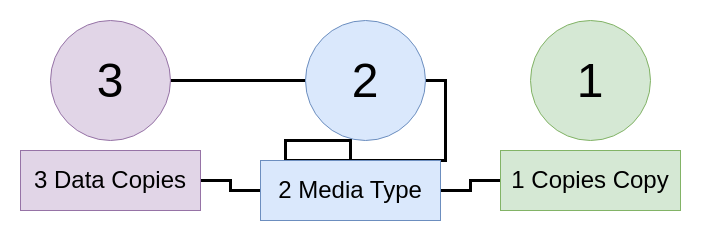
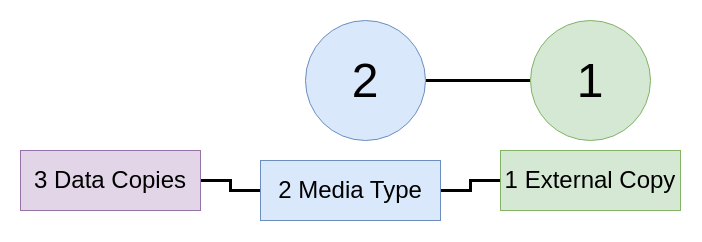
- <mxCell id="3" value="3" style="ellipse;whiteSpace=wrap;html=1;fontSize=48;fillColor=#e1d5e7;strokeColor=#9673a6;" vertex="1" parent="1"><mxGeometry x="50" y="20" width="120" height="120" as="geometry" /></mxCell>
- <mxCell id="2" style="edgeStyle=orthogonalEdgeStyle;rounded=0;orthogonalLoop=1;jettySize=auto;html=1;exitX=1;exitY=0.5;exitDx=0;exitDy=0;entryX=0;entryY=0.5;entryDx=0;entryDy=0;fontSize=24;strokeWidth=3;endArrow=none;endFill=0;" edge="1" parent="1" source="3" target="5"><mxGeometry relative="1" as="geometry" /></mxCell>
- <mxCell id="4" style="edgeStyle=orthogonalEdgeStyle;rounded=0;orthogonalLoop=1;jettySize=auto;html=1;exitX=1;exitY=0.5;exitDx=0;exitDy=0;fontSize=24;endArrow=none;endFill=0;strokeWidth=3;" edge="1" parent="1" source="5" target="10"><mxGeometry relative="1" as="geometry" /></mxCell>
+ <mxCell id="4" style="edgeStyle=orthogonalEdgeStyle;rounded=0;orthogonalLoop=1;jettySize=auto;html=1;exitX=1;exitY=0.5;exitDx=0;exitDy=0;entryX=0;entryY=0.5;entryDx=0;entryDy=0;fontSize=24;endArrow=none;endFill=0;strokeWidth=3;" edge="1" parent="1" source="5" target="6"><mxGeometry relative="1" as="geometry" /></mxCell>
- <mxCell id="11" value="1 Copies Copy" style="rounded=0;whiteSpace=wrap;html=1;fontSize=24;fillColor=#d5e8d4;strokeColor=#82b366;" vertex="1" parent="1"><mxGeometry x="500" y="150" width="180" height="60" as="geometry" /></mxCell>
+ <mxCell id="11" value="1 External Copy" style="rounded=0;whiteSpace=wrap;html=1;fontSize=24;fillColor=#d5e8d4;strokeColor=#82b366;" vertex="1" parent="1"><mxGeometry x="500" y="150" width="180" height="60" as="geometry" /></mxCell>
